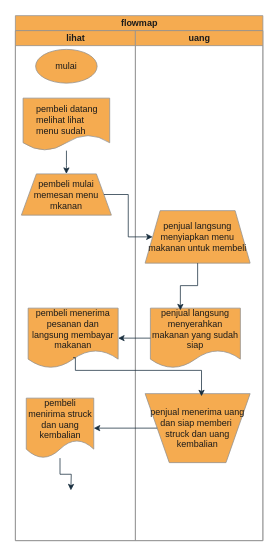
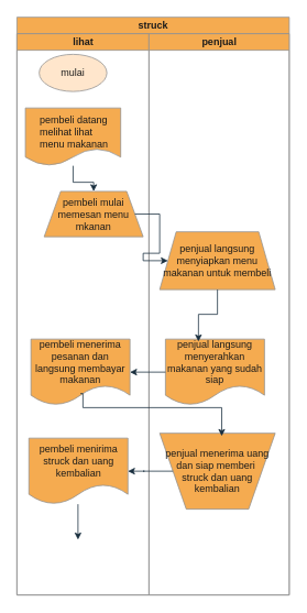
- <mxCell id="2" value="flowmap" style="swimlane;childLayout=stackLayout;resizeParent=1;resizeParentMax=0;startSize=20;html=1;labelBackgroundColor=none;fillColor=#F5AB50;strokeColor=#909090;fontColor=#1A1A1A;" vertex="1" parent="1"><mxGeometry x="20" y="20" width="330" height="700" as="geometry" /></mxCell>
+ <mxCell id="2" value="struck" style="swimlane;childLayout=stackLayout;resizeParent=1;resizeParentMax=0;startSize=20;html=1;labelBackgroundColor=none;fillColor=#F5AB50;strokeColor=#909090;fontColor=#1A1A1A;" vertex="1" parent="1"><mxGeometry x="20" y="20" width="330" height="700" as="geometry" /></mxCell>
- <mxCell id="13" value="uang" style="swimlane;startSize=20;html=1;labelBackgroundColor=none;fillColor=#F5AB50;strokeColor=#909090;fontColor=#1A1A1A;" vertex="1" parent="2"><mxGeometry x="160" y="20" width="170" height="680" as="geometry" /></mxCell>
+ <mxCell id="13" value="penjual" style="swimlane;startSize=20;html=1;labelBackgroundColor=none;fillColor=#F5AB50;strokeColor=#909090;fontColor=#1A1A1A;" vertex="1" parent="2"><mxGeometry x="160" y="20" width="170" height="680" as="geometry" /></mxCell>
- <mxCell id="4" value="mulai" style="ellipse;whiteSpace=wrap;html=1;labelBackgroundColor=none;fillColor=#F5AB50;strokeColor=#909090;fontColor=#1A1A1A;" vertex="1" parent="3"><mxGeometry x="27" y="25" width="82" height="45" as="geometry" /></mxCell>
+ <mxCell id="4" value="mulai" style="ellipse;whiteSpace=wrap;html=1;labelBackgroundColor=none;fillColor=#ffe6cc;strokeColor=#909090;fontColor=#1A1A1A;" vertex="1" parent="3"><mxGeometry x="27" y="25" width="82" height="45" as="geometry" /></mxCell>
- <mxCell id="8" value="&lt;p class=&quot;MsoNormal&quot;&gt;pembeli datang melihat lihat menu sudah&lt;/p&gt;" style="text;whiteSpace=wrap;html=1;strokeWidth=1;labelBackgroundColor=none;fontColor=#1A1A1A;" vertex="1" parent="3"><mxGeometry x="26.0" y="79" width="90" height="50" as="geometry" /></mxCell>
+ <mxCell id="8" value="&lt;p class=&quot;MsoNormal&quot;&gt;pembeli datang melihat lihat menu makanan&lt;/p&gt;" style="text;whiteSpace=wrap;html=1;strokeWidth=1;labelBackgroundColor=none;fontColor=#1A1A1A;" vertex="1" parent="3"><mxGeometry x="26.0" y="79" width="90" height="50" as="geometry" /></mxCell>
- <mxCell id="12" value="pembeli mulai memesan menu mkanan" style="shape=trapezoid;perimeter=trapezoidPerimeter;whiteSpace=wrap;html=1;fixedSize=1;labelBackgroundColor=none;fillColor=#F5AB50;strokeColor=#909090;fontColor=#1A1A1A;" vertex="1" parent="3"><mxGeometry x="8" y="191" width="120" height="55" as="geometry" /></mxCell>
+ <mxCell id="12" value="pembeli mulai memesan menu mkanan" style="shape=trapezoid;perimeter=trapezoidPerimeter;whiteSpace=wrap;html=1;fixedSize=1;labelBackgroundColor=none;fillColor=#F5AB50;strokeColor=#909090;fontColor=#1A1A1A;" vertex="1" parent="3"><mxGeometry x="33" y="191" width="120" height="55" as="geometry" /></mxCell>
- <mxCell id="11" value="pembeli menirima struck dan uang kembalian" style="shape=document;whiteSpace=wrap;html=1;boundedLbl=1;labelBackgroundColor=none;fillColor=#F5AB50;strokeColor=#909090;fontColor=#1A1A1A;" vertex="1" parent="3"><mxGeometry x="14.5" y="490" width="90" height="80" as="geometry" /></mxCell>
+ <mxCell id="11" value="pembeli menirima struck dan uang kembalian" style="shape=document;whiteSpace=wrap;html=1;boundedLbl=1;labelBackgroundColor=none;fillColor=#F5AB50;strokeColor=#909090;fontColor=#1A1A1A;" vertex="1" parent="3"><mxGeometry x="14.5" y="490" width="120" height="80" as="geometry" /></mxCell>
